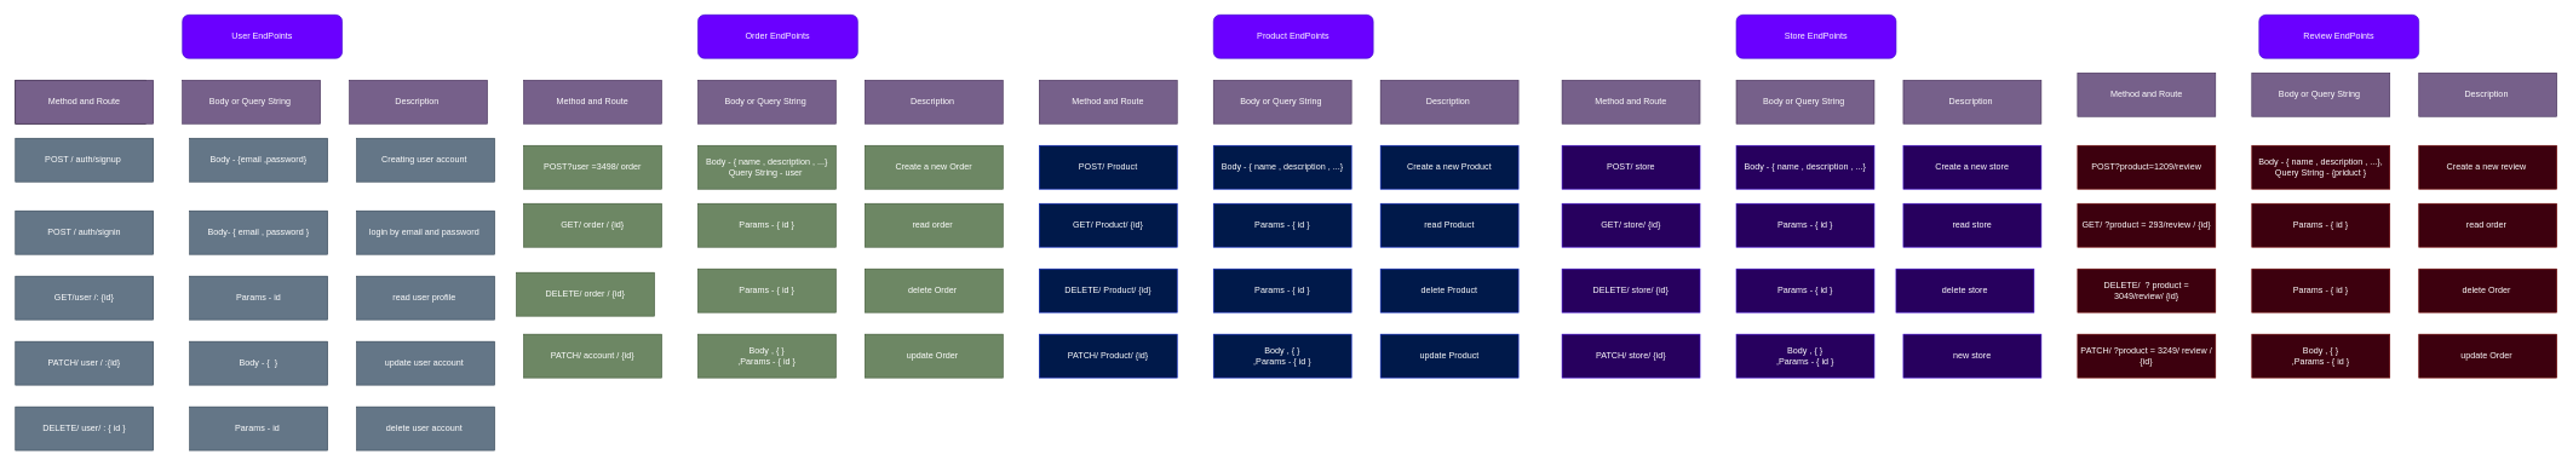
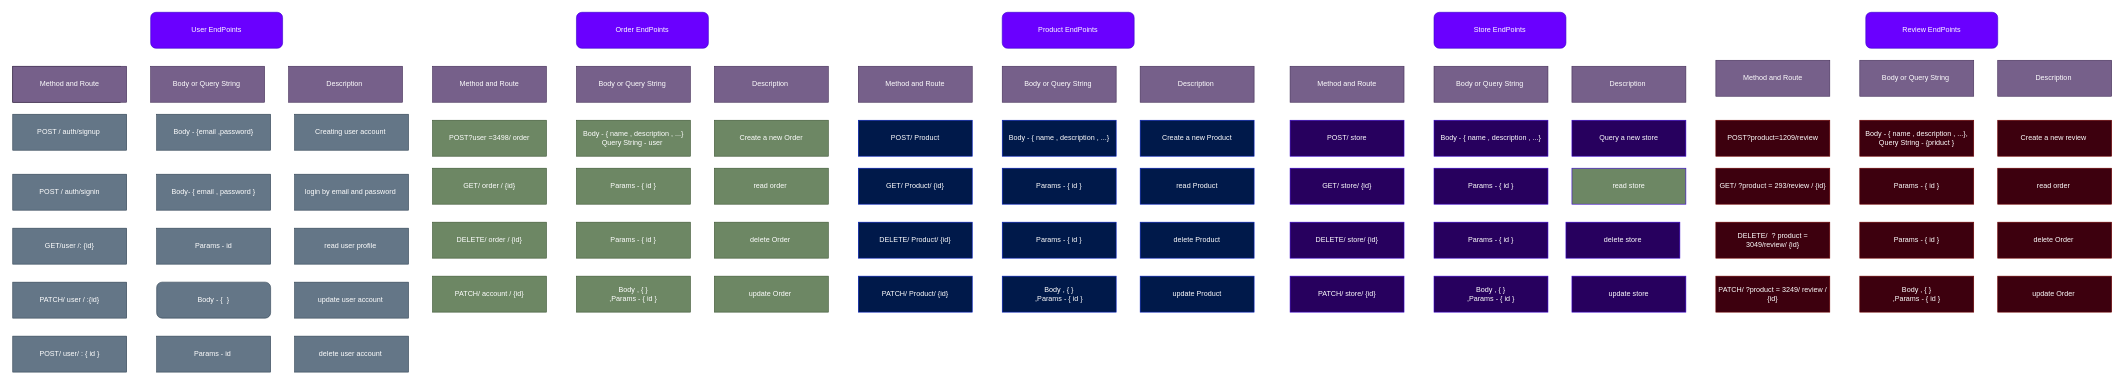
- <mxCell id="52" value="Create a new store" style="rounded=0;whiteSpace=wrap;html=1;fillColor=#27005E;fontColor=#ffffff;strokeColor=#3700CC;" vertex="1" parent="1"><mxGeometry x="2620" y="200" width="190" height="60" as="geometry" /></mxCell>
+ <mxCell id="52" value="Query a new store" style="rounded=0;whiteSpace=wrap;html=1;fillColor=#27005E;fontColor=#ffffff;strokeColor=#3700CC;" vertex="1" parent="1"><mxGeometry x="2620" y="200" width="190" height="60" as="geometry" /></mxCell>
- <mxCell id="53" value="read store" style="rounded=0;whiteSpace=wrap;html=1;fillColor=#27005E;fontColor=#ffffff;strokeColor=#3700CC;" vertex="1" parent="1"><mxGeometry x="2620" y="280" width="190" height="60" as="geometry" /></mxCell>
+ <mxCell id="53" value="read store" style="rounded=0;whiteSpace=wrap;html=1;fillColor=#6d8764;fontColor=#ffffff;strokeColor=#3700CC;" vertex="1" parent="1"><mxGeometry x="2620" y="280" width="190" height="60" as="geometry" /></mxCell>
- <mxCell id="12" value="DELETE/ order / {id}" style="rounded=0;whiteSpace=wrap;html=1;fillColor=#6d8764;fontColor=#ffffff;strokeColor=#3A5431;" vertex="1" parent="1"><mxGeometry x="710" y="375" width="190" height="60" as="geometry" /></mxCell>
+ <mxCell id="12" value="DELETE/ order / {id}" style="rounded=0;whiteSpace=wrap;html=1;fillColor=#6d8764;fontColor=#ffffff;strokeColor=#3A5431;" vertex="1" parent="1"><mxGeometry x="720" y="370" width="190" height="60" as="geometry" /></mxCell>
- <mxCell id="55" value="new store" style="rounded=0;whiteSpace=wrap;html=1;fillColor=#27005E;fontColor=#ffffff;strokeColor=#3700CC;" vertex="1" parent="1"><mxGeometry x="2620" y="460" width="190" height="60" as="geometry" /></mxCell>
+ <mxCell id="55" value="update store" style="rounded=0;whiteSpace=wrap;html=1;fillColor=#27005E;fontColor=#ffffff;strokeColor=#3700CC;" vertex="1" parent="1"><mxGeometry x="2620" y="460" width="190" height="60" as="geometry" /></mxCell>
- <mxCell id="17" value="Body - {&amp;nbsp; }" style="rounded=0;whiteSpace=wrap;html=1;fillColor=#647687;fontColor=#ffffff;strokeColor=#314354;" vertex="1" parent="1"><mxGeometry x="260" y="470" width="190" height="60" as="geometry" /></mxCell>
+ <mxCell id="17" value="Body - {&amp;nbsp; }" style="whiteSpace=wrap;html=1;fillColor=#647687;fontColor=#ffffff;strokeColor=#314354;rounded=1;" vertex="1" parent="1"><mxGeometry x="260" y="470" width="190" height="60" as="geometry" /></mxCell>
- <mxCell id="9" value="DELETE/ user/ : { id }" style="rounded=0;whiteSpace=wrap;html=1;fillColor=#647687;fontColor=#ffffff;strokeColor=#314354;" vertex="1" parent="1"><mxGeometry x="20" y="560" width="190" height="60" as="geometry" /></mxCell>
+ <mxCell id="9" value="POST/ user/ : { id }" style="rounded=0;whiteSpace=wrap;html=1;fillColor=#647687;fontColor=#ffffff;strokeColor=#314354;" vertex="1" parent="1"><mxGeometry x="20" y="560" width="190" height="60" as="geometry" /></mxCell>
